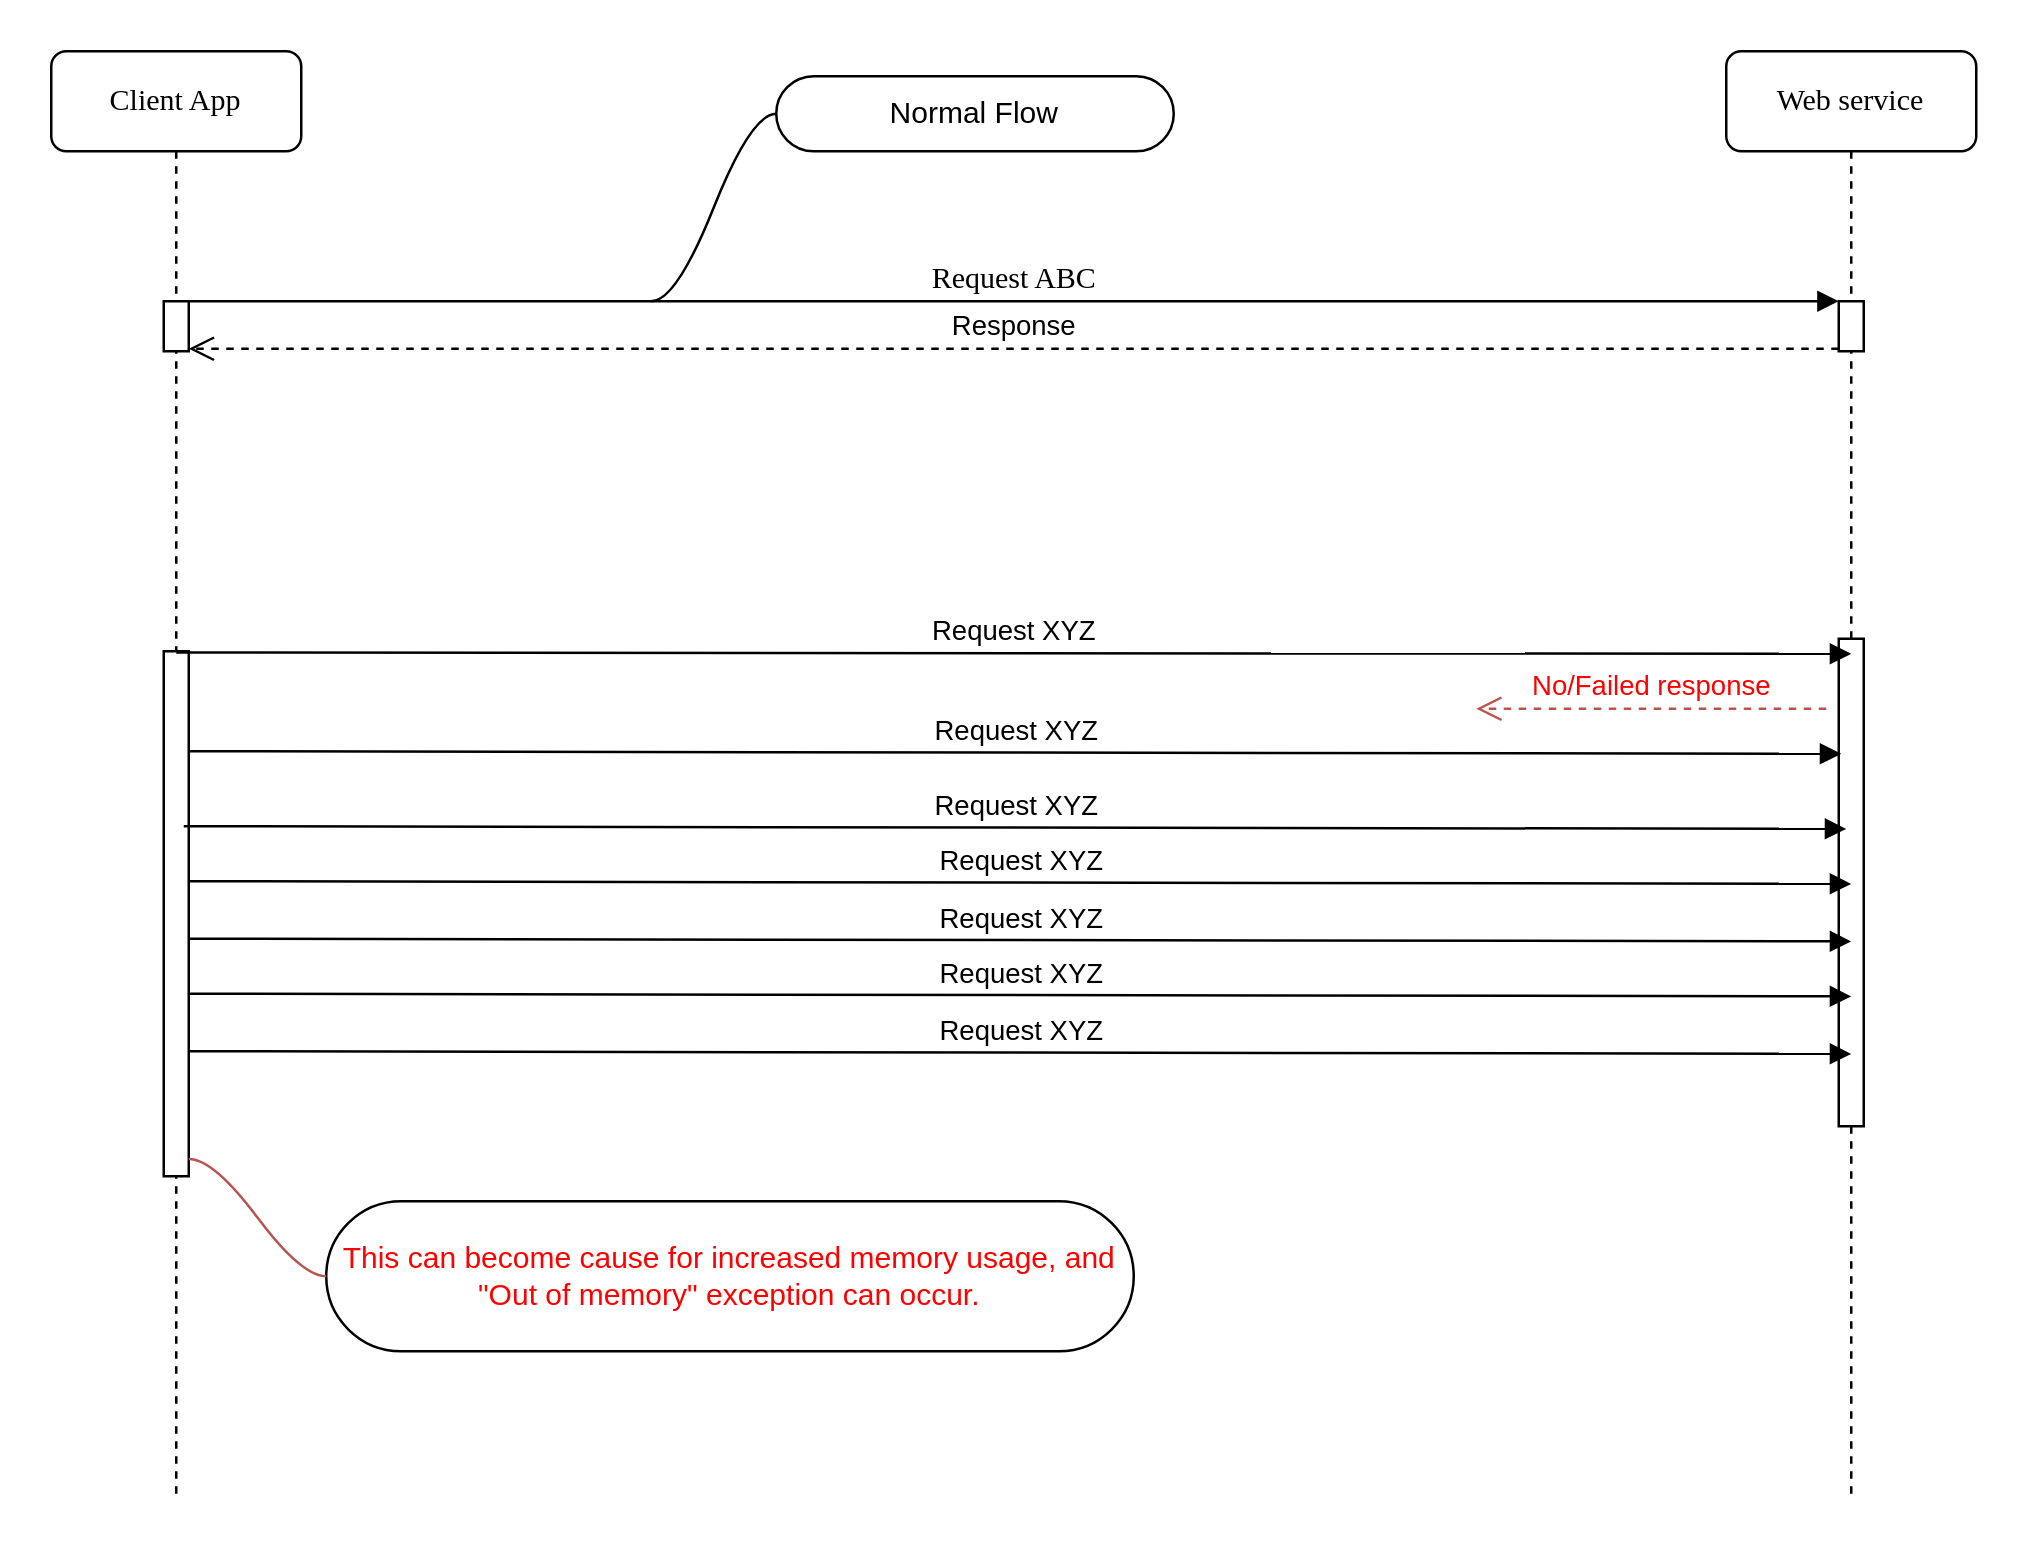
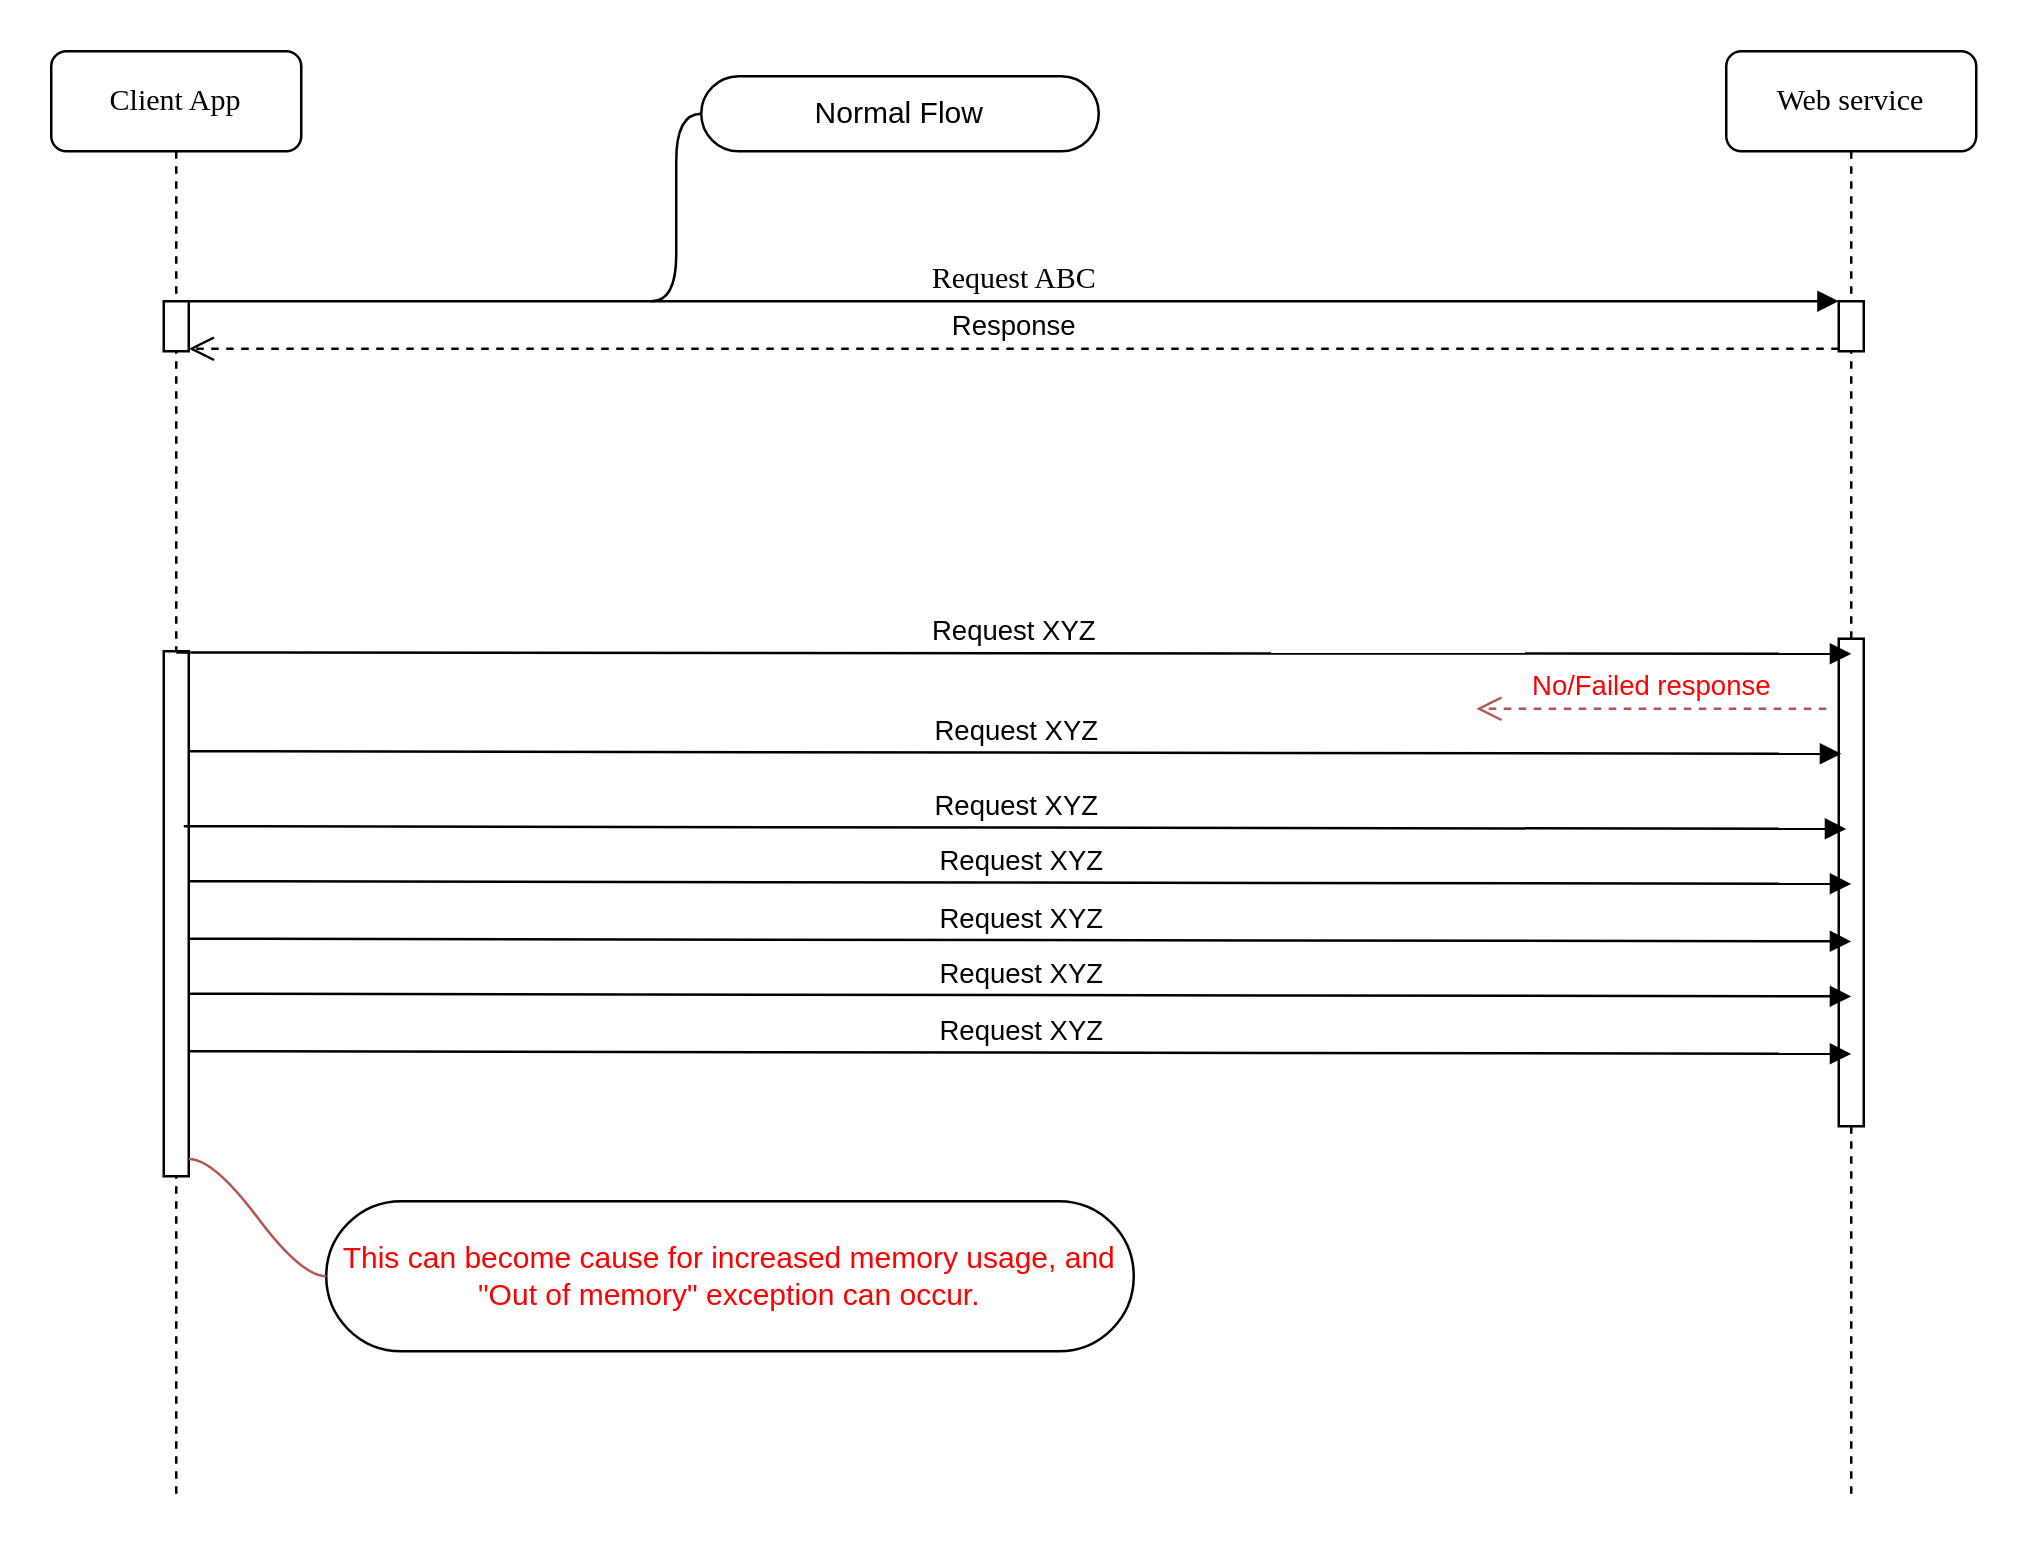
- <mxCell id="10" value="Normal Flow" style="whiteSpace=wrap;html=1;rounded=1;arcSize=50;align=center;verticalAlign=middle;container=1;recursiveResize=0;strokeWidth=1;autosize=1;spacing=4;treeFolding=1;treeMoving=1;" vertex="1" parent="1"><mxGeometry x="310" y="30" width="159" height="30" as="geometry" /></mxCell>
+ <mxCell id="10" value="Normal Flow" style="whiteSpace=wrap;html=1;rounded=1;arcSize=50;align=center;verticalAlign=middle;container=1;recursiveResize=0;strokeWidth=1;autosize=1;spacing=4;treeFolding=1;treeMoving=1;" vertex="1" parent="1"><mxGeometry x="280" y="30" width="159" height="30" as="geometry" /></mxCell>
